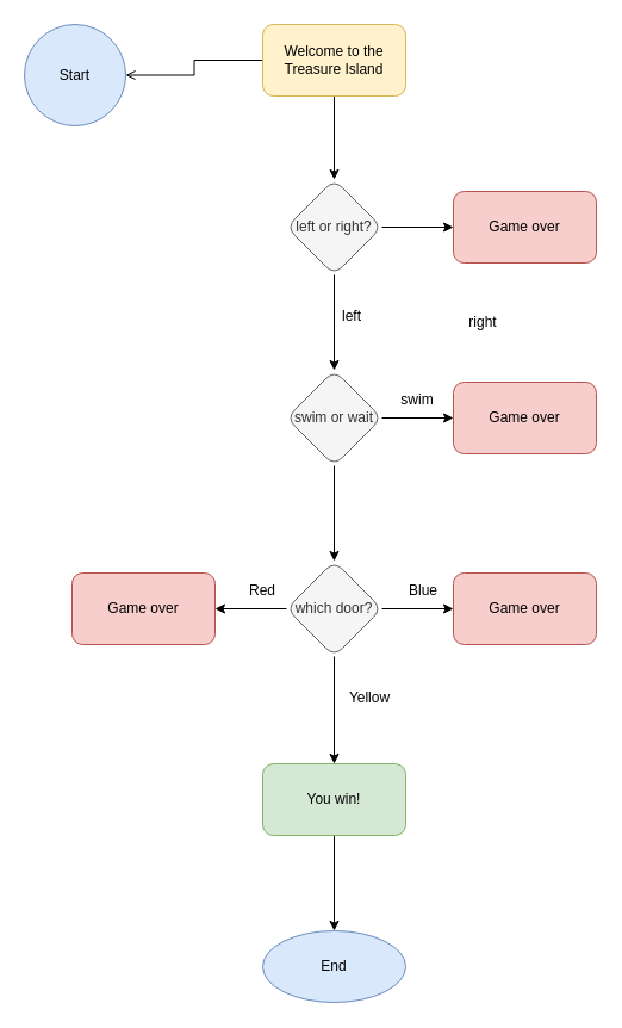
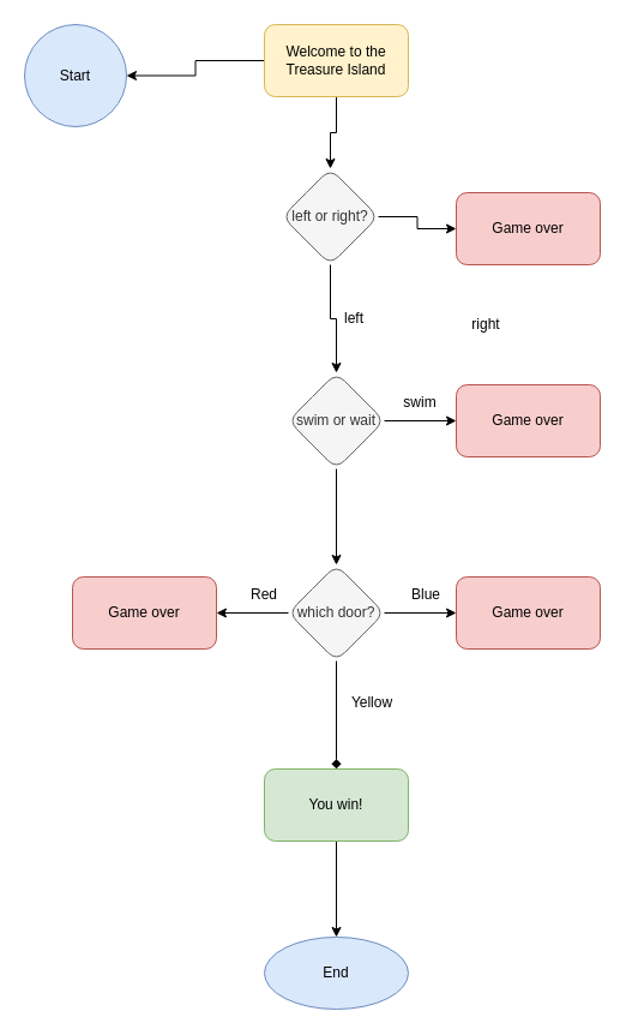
- <mxCell id="3" value="" style="edgeStyle=orthogonalEdgeStyle;rounded=0;orthogonalLoop=1;jettySize=auto;html=1;endArrow=open;" edge="1" parent="1" source="4" target="27"><mxGeometry relative="1" as="geometry" /></mxCell>
+ <mxCell id="3" value="" style="edgeStyle=orthogonalEdgeStyle;rounded=0;orthogonalLoop=1;jettySize=auto;html=1;" edge="1" parent="1" source="4" target="27"><mxGeometry relative="1" as="geometry" /></mxCell>
- <mxCell id="7" value="left or right?" style="rhombus;whiteSpace=wrap;html=1;rounded=1;fillColor=#f5f5f5;strokeColor=#666666;fontColor=#333333;" parent="1" vertex="1"><mxGeometry x="240" y="150" width="80" height="80" as="geometry" /></mxCell>
+ <mxCell id="7" value="left or right?" style="rhombus;whiteSpace=wrap;html=1;rounded=1;fillColor=#f5f5f5;strokeColor=#666666;fontColor=#333333;" parent="1" vertex="1"><mxGeometry x="235" y="140" width="80" height="80" as="geometry" /></mxCell>
- <mxCell id="18" value="" style="edgeStyle=orthogonalEdgeStyle;rounded=0;orthogonalLoop=1;jettySize=auto;html=1;" edge="1" parent="1" source="19" target="23"><mxGeometry relative="1" as="geometry" /></mxCell>
+ <mxCell id="18" value="" style="edgeStyle=orthogonalEdgeStyle;rounded=0;orthogonalLoop=1;jettySize=auto;html=1;endArrow=diamond;" edge="1" parent="1" source="19" target="23"><mxGeometry relative="1" as="geometry" /></mxCell>
